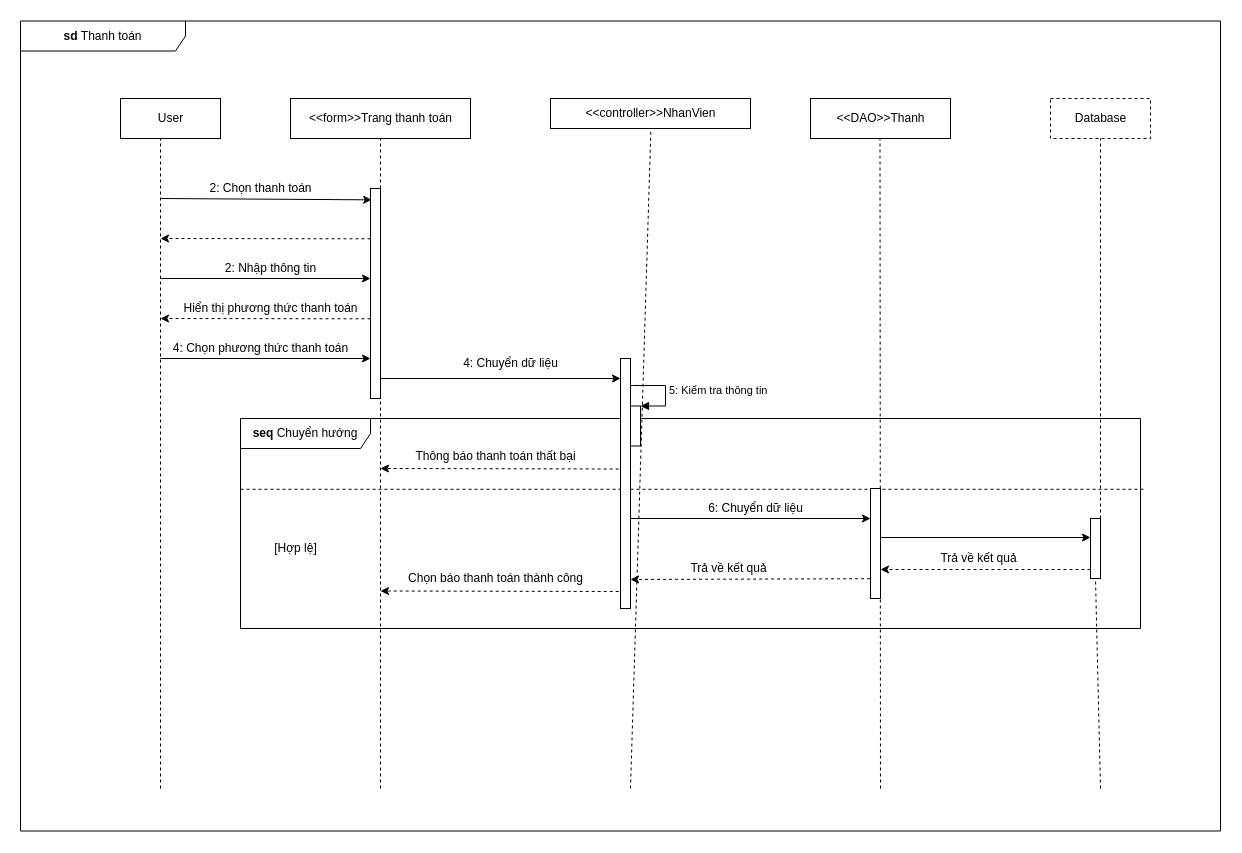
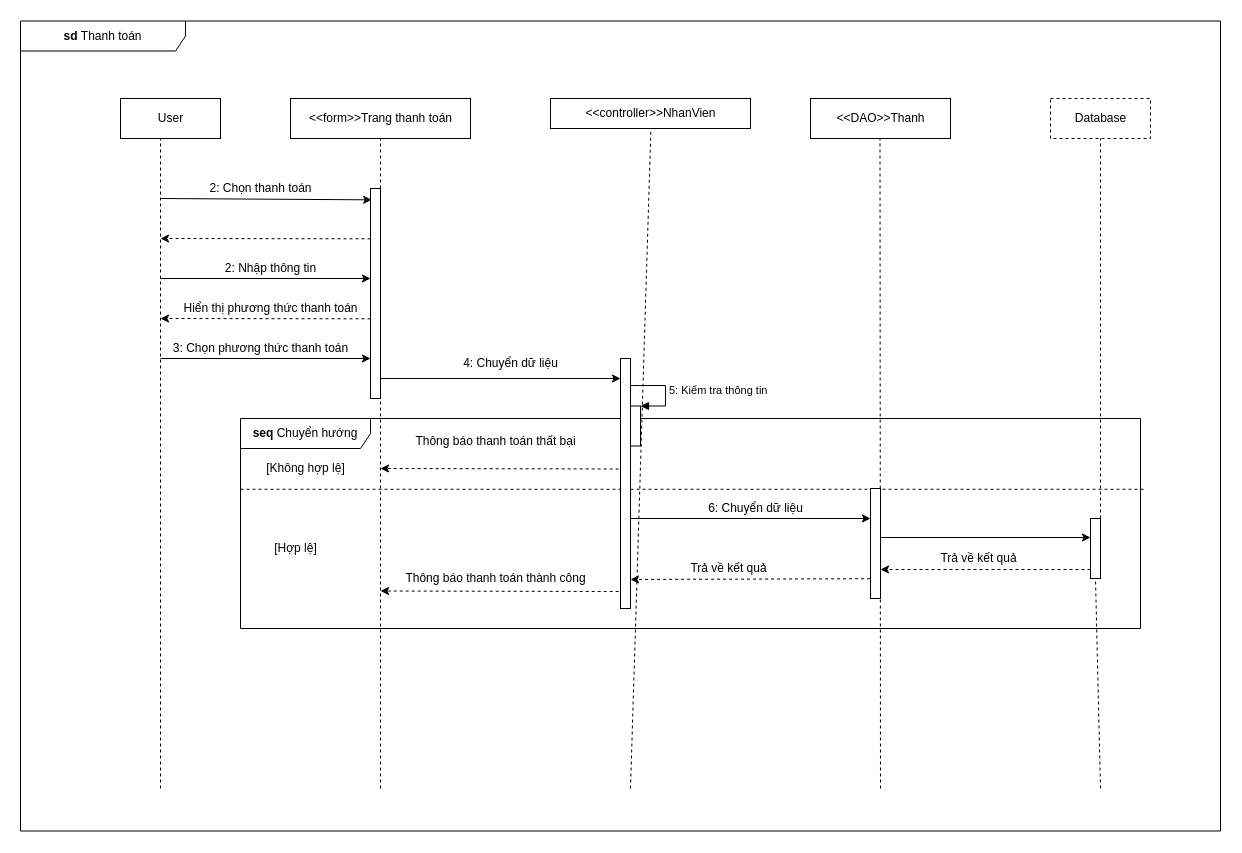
- <mxCell id="27" value="4: Chọn phương thức thanh toán" style="text;html=1;align=center;verticalAlign=middle;resizable=0;points=[];autosize=1;strokeColor=none;fillColor=none;" vertex="1" parent="1"><mxGeometry x="165" y="338" width="190" height="20" as="geometry" /></mxCell>
+ <mxCell id="27" value="3: Chọn phương thức thanh toán" style="text;html=1;align=center;verticalAlign=middle;resizable=0;points=[];autosize=1;strokeColor=none;fillColor=none;" vertex="1" parent="1"><mxGeometry x="165" y="338" width="190" height="20" as="geometry" /></mxCell>
- <mxCell id="33" value="Thông báo thanh toán thất bại" style="text;html=1;align=center;verticalAlign=middle;resizable=0;points=[];autosize=1;strokeColor=none;fillColor=none;" vertex="1" parent="1"><mxGeometry x="405" y="445.5" width="180" height="20" as="geometry" /></mxCell>
+ <mxCell id="33" value="Thông báo thanh toán thất bại" style="text;html=1;align=center;verticalAlign=middle;resizable=0;points=[];autosize=1;strokeColor=none;fillColor=none;" vertex="1" parent="1"><mxGeometry x="405" y="430.5" width="180" height="20" as="geometry" /></mxCell>
+ <mxCell id="20" value="[Không hợp lệ]" style="text;html=1;align=center;verticalAlign=middle;resizable=0;points=[];autosize=1;strokeColor=none;fillColor=none;" parent="1" vertex="1"><mxGeometry x="260" y="458" width="90" height="20" as="geometry" /></mxCell>
- <mxCell id="45" value="Chọn báo thanh toán thành công" style="text;html=1;align=center;verticalAlign=middle;resizable=0;points=[];autosize=1;strokeColor=none;fillColor=none;" vertex="1" parent="1"><mxGeometry x="395" y="568" width="200" height="20" as="geometry" /></mxCell>
+ <mxCell id="45" value="Thông báo thanh toán thành công" style="text;html=1;align=center;verticalAlign=middle;resizable=0;points=[];autosize=1;strokeColor=none;fillColor=none;" vertex="1" parent="1"><mxGeometry x="395" y="568" width="200" height="20" as="geometry" /></mxCell>
